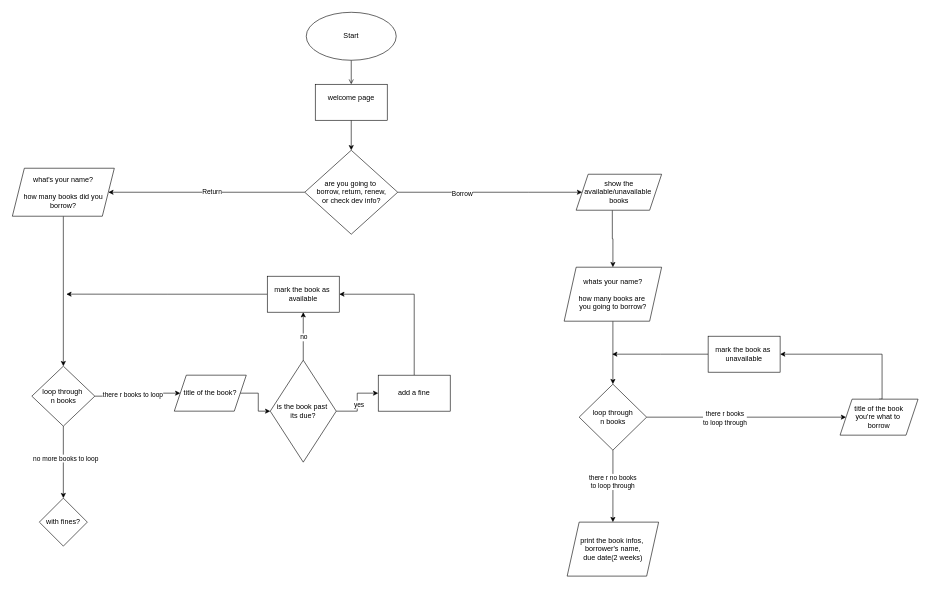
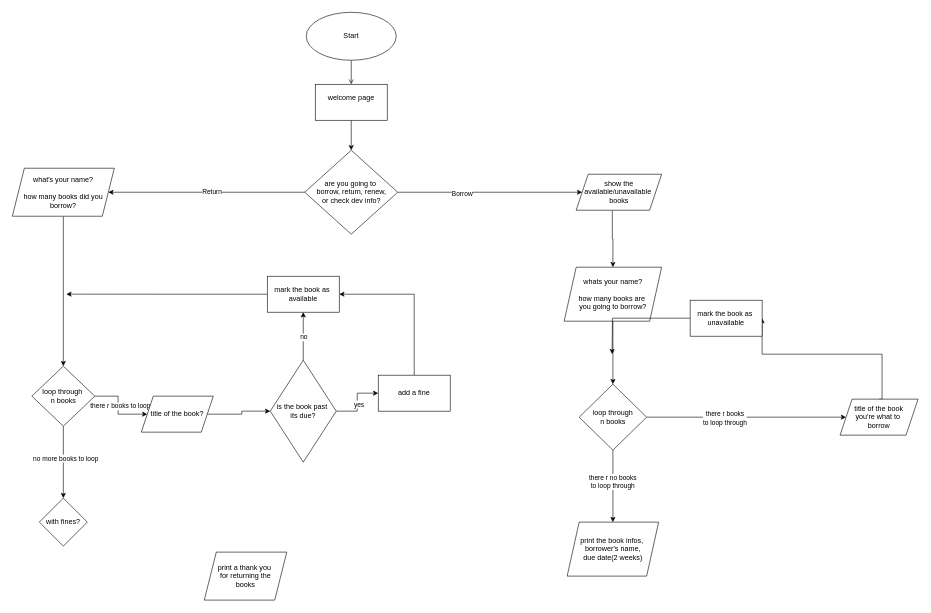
- <mxCell id="40" value="mark the book as&amp;nbsp;&lt;div&gt;unavailable&lt;/div&gt;" style="rounded=0;whiteSpace=wrap;html=1;" vertex="1" parent="1"><mxGeometry x="1180" y="560" width="120" height="60" as="geometry" /></mxCell>
+ <mxCell id="40" value="mark the book as&amp;nbsp;&lt;div&gt;unavailable&lt;/div&gt;" style="rounded=0;whiteSpace=wrap;html=1;" vertex="1" parent="1"><mxGeometry x="1150" y="500" width="120" height="60" as="geometry" /></mxCell>
- <mxCell id="43" value="title of the book?" style="shape=parallelogram;perimeter=parallelogramPerimeter;whiteSpace=wrap;html=1;fixedSize=1;" vertex="1" parent="1"><mxGeometry x="290" y="625" width="120" height="60" as="geometry" /></mxCell>
+ <mxCell id="43" value="title of the book?" style="shape=parallelogram;perimeter=parallelogramPerimeter;whiteSpace=wrap;html=1;fixedSize=1;" vertex="1" parent="1"><mxGeometry x="235" y="660" width="120" height="60" as="geometry" /></mxCell>
+ <mxCell id="41" value="print a thank you&amp;nbsp;&lt;div&gt;for returning the&lt;/div&gt;&lt;div&gt;books&lt;/div&gt;" style="shape=parallelogram;perimeter=parallelogramPerimeter;whiteSpace=wrap;html=1;fixedSize=1;" vertex="1" parent="1"><mxGeometry x="340" y="920" width="137.5" height="80" as="geometry" /></mxCell>
